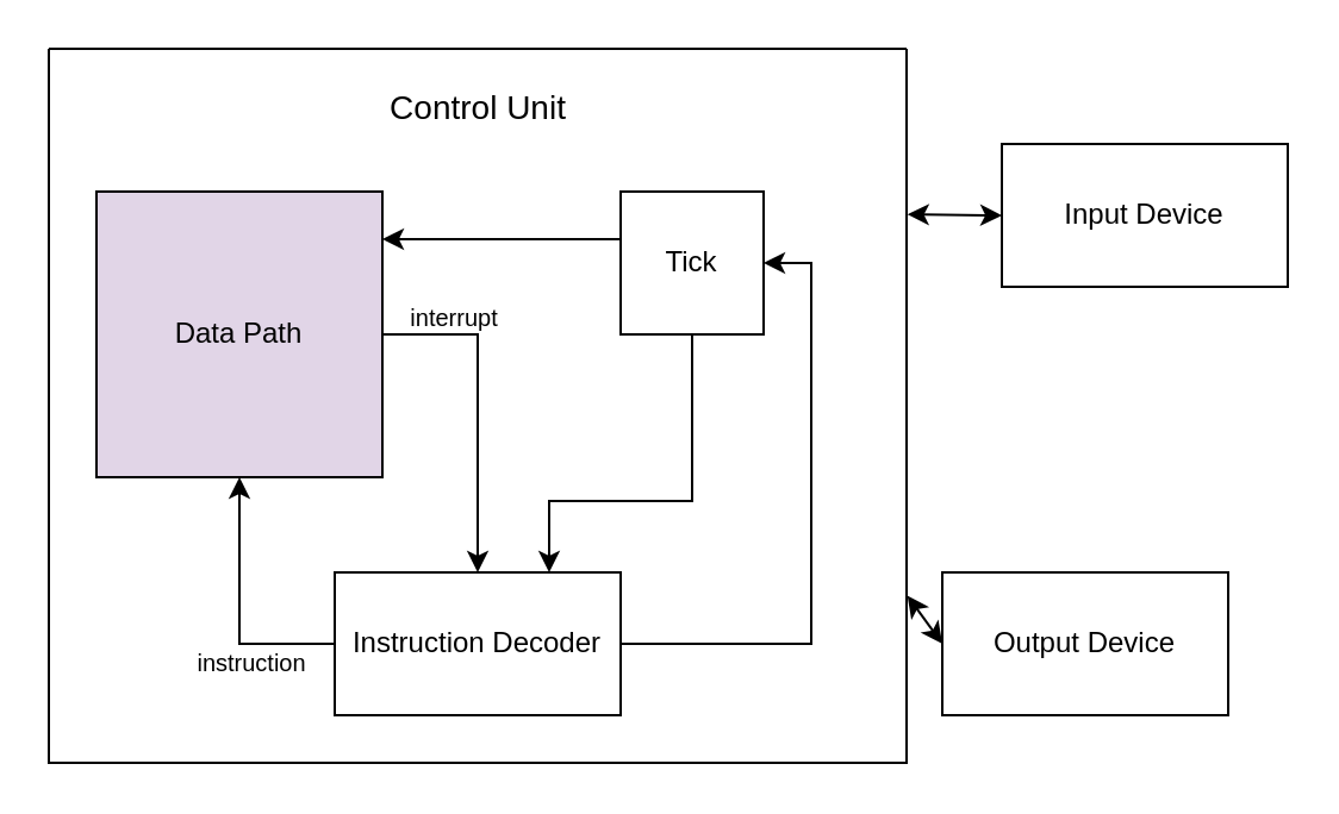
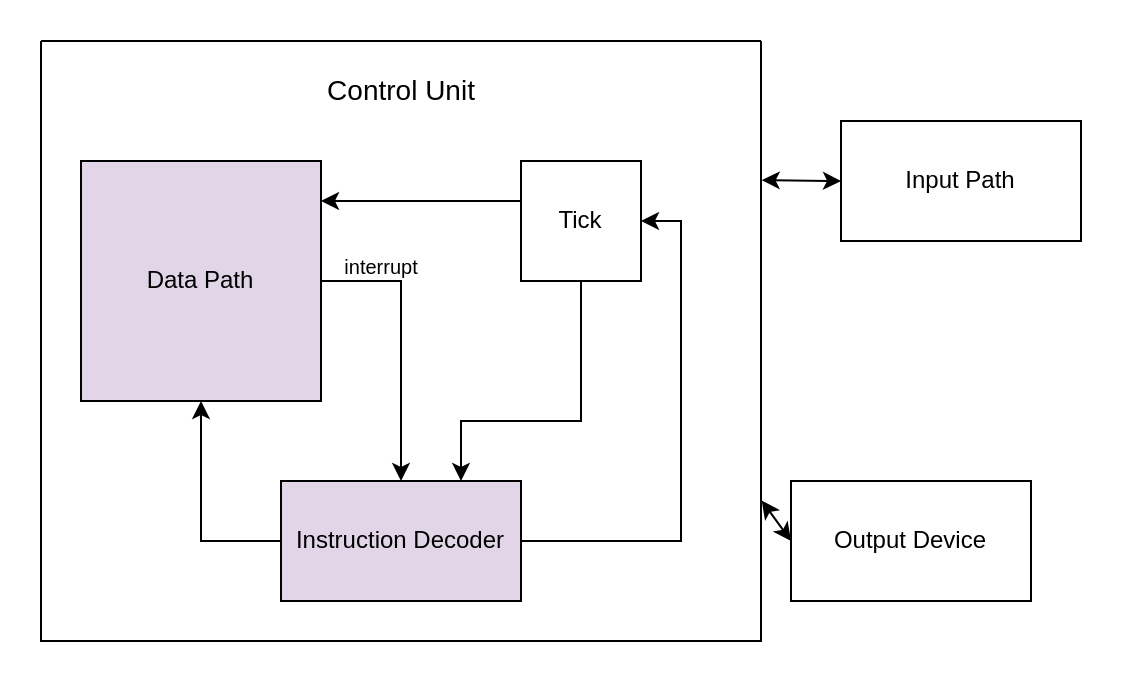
- <mxCell id="14" value="Input Device" style="rounded=0;whiteSpace=wrap;html=1;" vertex="1" parent="1"><mxGeometry x="420" y="60" width="120" height="60" as="geometry" /></mxCell>
+ <mxCell id="14" value="Input Path" style="rounded=0;whiteSpace=wrap;html=1;" vertex="1" parent="1"><mxGeometry x="420" y="60" width="120" height="60" as="geometry" /></mxCell>
- <mxCell id="8" value="Instruction Decoder" style="whiteSpace=wrap;html=1;" vertex="1" parent="2"><mxGeometry x="120" y="220" width="120" height="60" as="geometry" /></mxCell>
+ <mxCell id="8" value="Instruction Decoder" style="whiteSpace=wrap;html=1;fillColor=#e1d5e7;" vertex="1" parent="2"><mxGeometry x="120" y="220" width="120" height="60" as="geometry" /></mxCell>
- <mxCell id="13" value="instruction" style="text;html=1;align=center;verticalAlign=middle;resizable=0;points=[];autosize=1;strokeColor=none;fillColor=none;fontSize=10;" vertex="1" parent="2"><mxGeometry x="50" y="243" width="70" height="30" as="geometry" /></mxCell>
